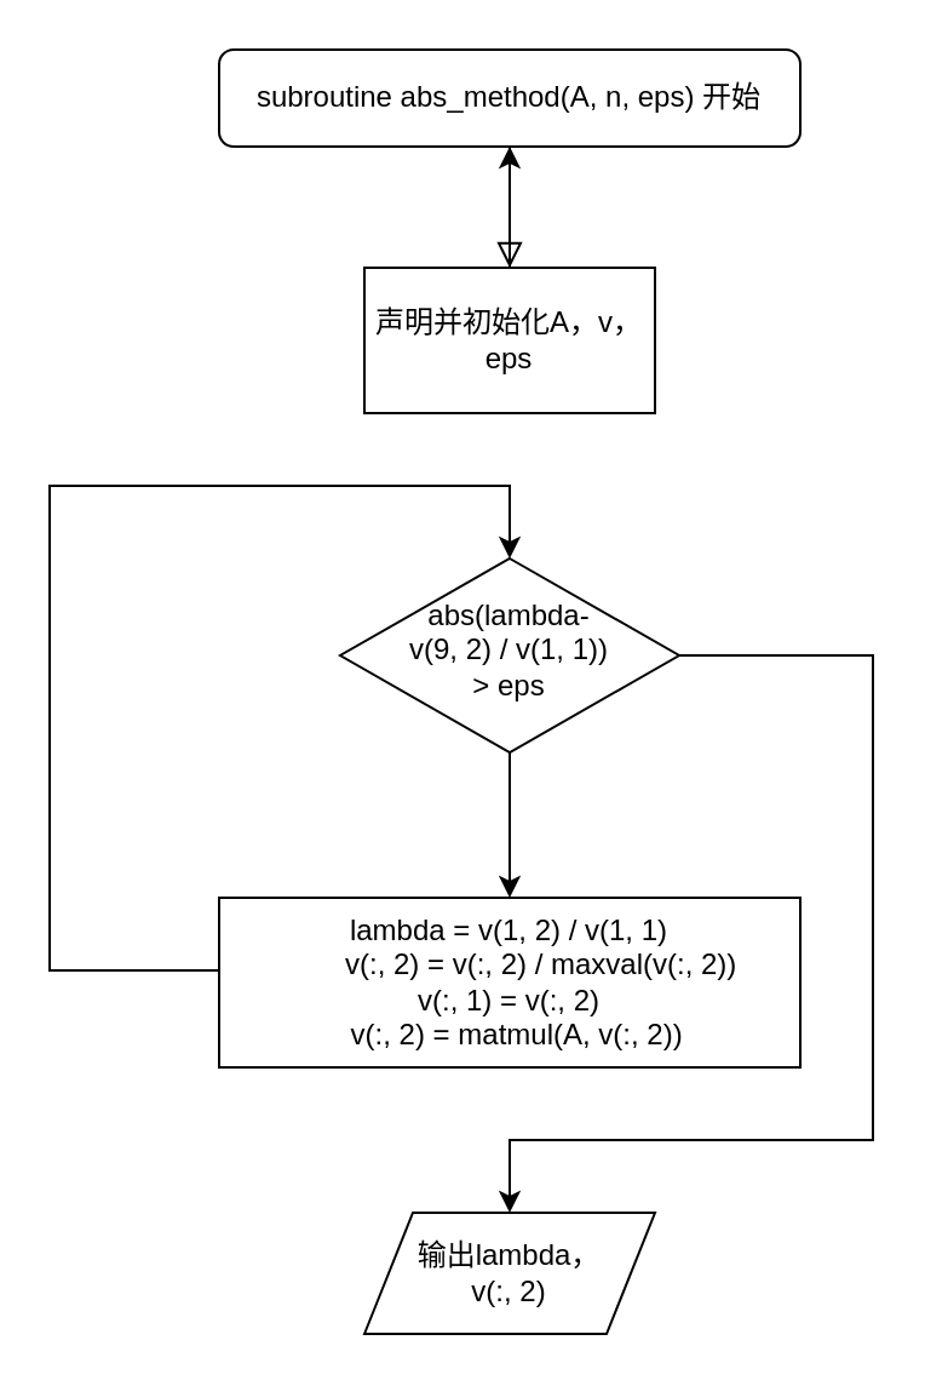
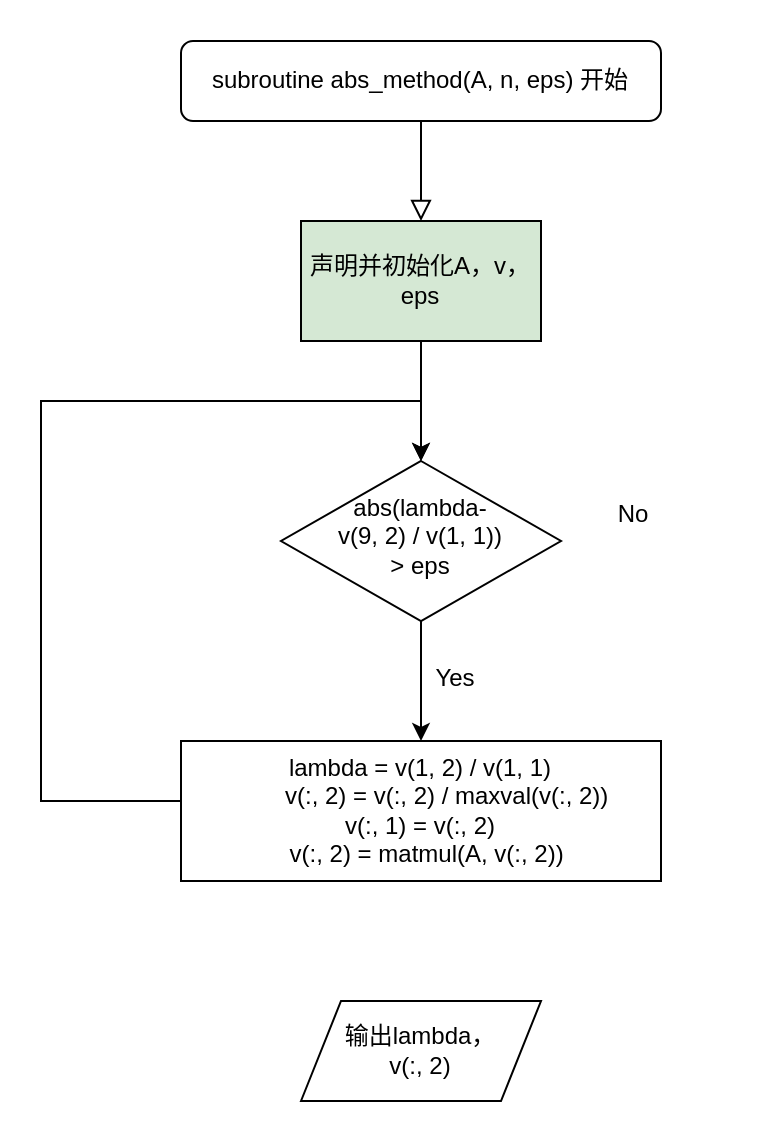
- <mxCell id="7" value="" style="edgeStyle=orthogonalEdgeStyle;rounded=0;orthogonalLoop=1;jettySize=auto;html=1;" parent="1" source="8" target="3" edge="1"><mxGeometry relative="1" as="geometry" /></mxCell>
+ <mxCell id="7" value="" style="edgeStyle=orthogonalEdgeStyle;rounded=0;orthogonalLoop=1;jettySize=auto;html=1;" parent="1" source="8" target="6" edge="1"><mxGeometry relative="1" as="geometry" /></mxCell>
- <mxCell id="8" value="声明并初始化A，v，eps" style="rounded=0;whiteSpace=wrap;html=1;" parent="1" vertex="1"><mxGeometry x="150" y="110" width="120" height="60" as="geometry" /></mxCell>
+ <mxCell id="8" value="声明并初始化A，v，eps" style="rounded=0;whiteSpace=wrap;html=1;fillColor=#d5e8d4;" parent="1" vertex="1"><mxGeometry x="150" y="110" width="120" height="60" as="geometry" /></mxCell>
+ <mxCell id="12" value="No" style="text;html=1;resizable=0;autosize=1;align=center;verticalAlign=middle;points=[];fillColor=none;strokeColor=none;rounded=0;" parent="1" vertex="1"><mxGeometry x="301" y="247" width="30" height="20" as="geometry" /></mxCell>
+ <mxCell id="11" value="Yes" style="text;html=1;resizable=0;autosize=1;align=center;verticalAlign=middle;points=[];fillColor=none;strokeColor=none;rounded=0;" parent="1" vertex="1"><mxGeometry x="212" y="329" width="30" height="20" as="geometry" /></mxCell>
- <mxCell id="5" style="edgeStyle=orthogonalEdgeStyle;rounded=0;orthogonalLoop=1;jettySize=auto;html=1;entryX=0.5;entryY=0;entryDx=0;entryDy=0;" parent="1" source="6" target="14" edge="1"><mxGeometry relative="1" as="geometry"><mxPoint x="210" y="480" as="targetPoint" /><Array as="points"><mxPoint x="360" y="270" /><mxPoint x="360" y="470" /><mxPoint x="210" y="470" /></Array></mxGeometry></mxCell>
